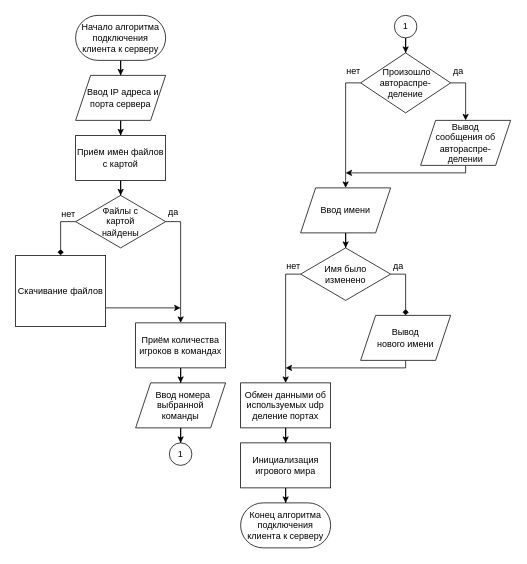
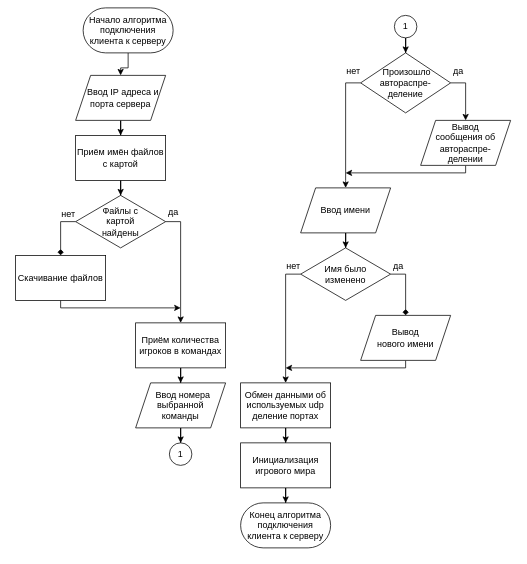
- <mxCell id="3" value="Начало алгоритма подключения клиента к серверу" style="rounded=1;whiteSpace=wrap;html=1;arcSize=50;" parent="1" vertex="1"><mxGeometry x="100" width="120" height="60" as="geometry" y="20" /></mxCell>
+ <mxCell id="3" value="Начало алгоритма подключения клиента к серверу" style="rounded=1;whiteSpace=wrap;html=1;arcSize=50;" parent="1" vertex="1"><mxGeometry x="110" y="10" width="120" height="60" as="geometry" /></mxCell>
- <mxCell id="13" value="Скачивание файлов" style="rounded=0;whiteSpace=wrap;html=1;" parent="1" vertex="1"><mxGeometry x="20" y="340" width="120" height="95" as="geometry" /></mxCell>
+ <mxCell id="13" value="Скачивание файлов" style="rounded=0;whiteSpace=wrap;html=1;" parent="1" vertex="1"><mxGeometry y="340" width="120" height="60" as="geometry" x="20" /></mxCell>
